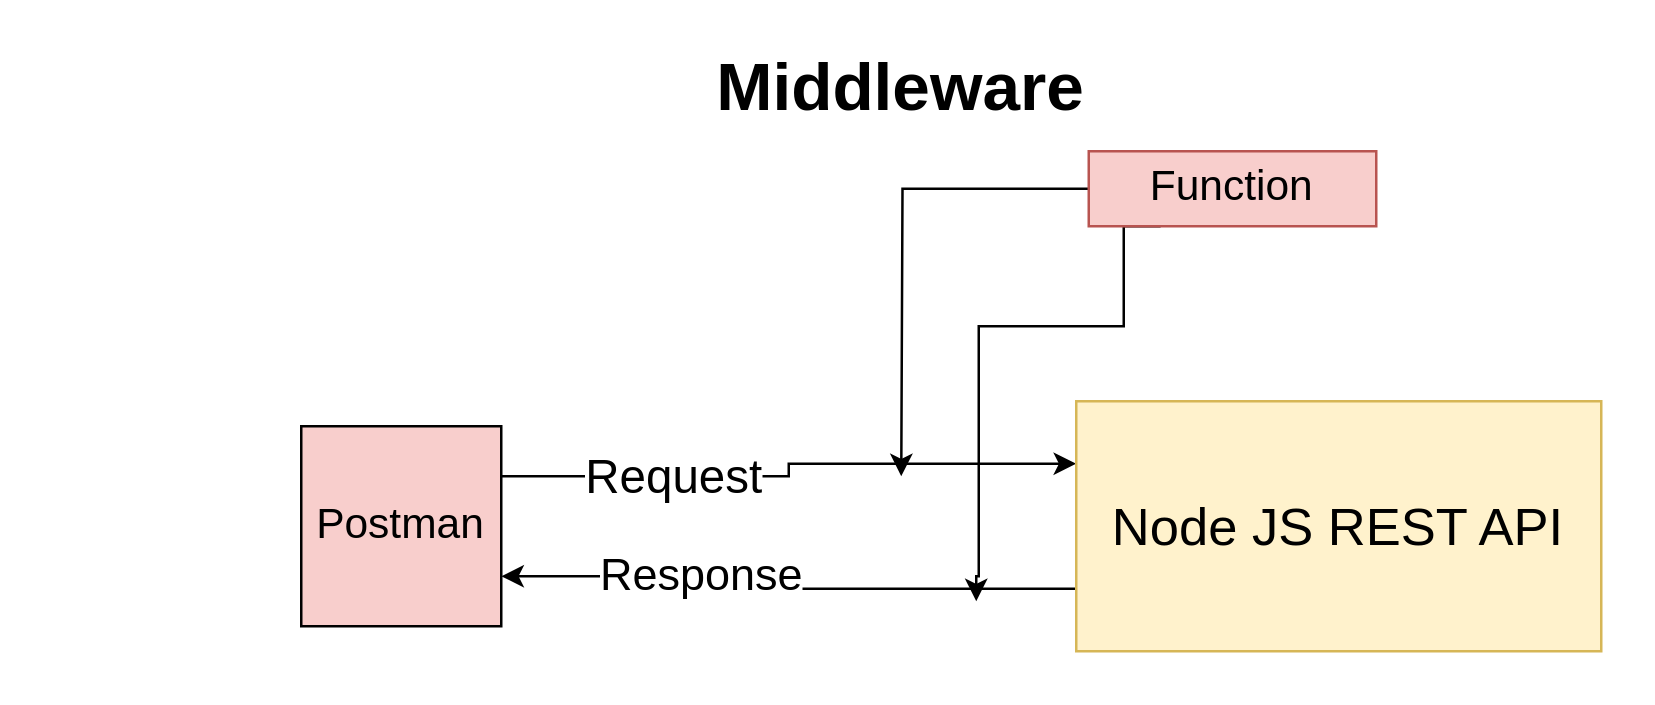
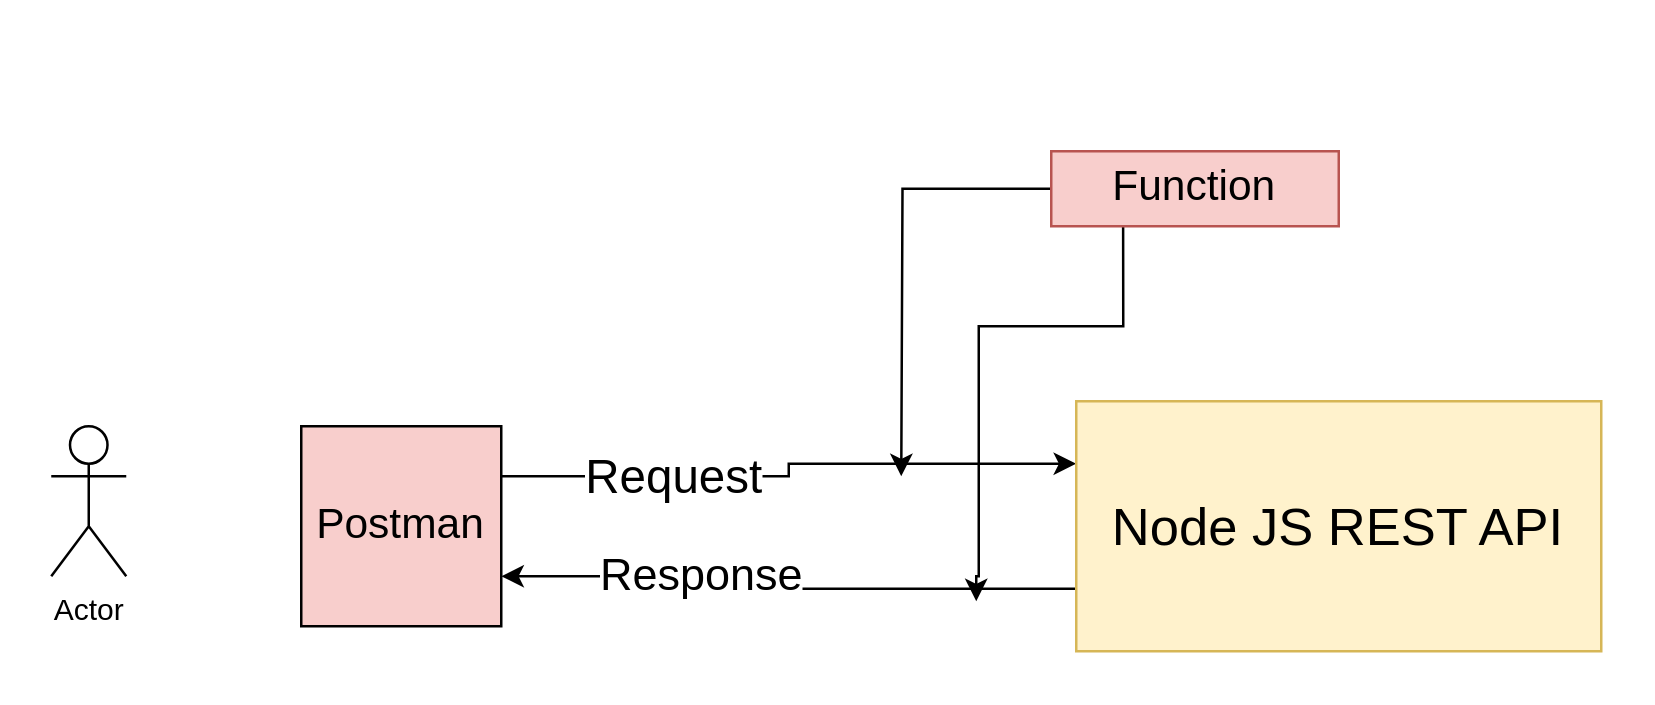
- <mxCell id="2" value="Middleware" style="text;html=1;align=center;verticalAlign=middle;whiteSpace=wrap;rounded=0;fontStyle=1;fontSize=27;" vertex="1" parent="1"><mxGeometry x="250" y="20" width="220" height="30" as="geometry" /></mxCell>
- <mxCell id="12" value="Function" style="text;html=1;align=center;verticalAlign=middle;whiteSpace=wrap;rounded=0;fillColor=#f8cecc;strokeColor=#b85450;fontSize=17;" vertex="1" parent="1"><mxGeometry x="435" y="60" width="115" height="30" as="geometry" /></mxCell>
+ <mxCell id="12" value="Function" style="text;html=1;align=center;verticalAlign=middle;whiteSpace=wrap;rounded=0;fillColor=#f8cecc;strokeColor=#b85450;fontSize=17;" vertex="1" parent="1"><mxGeometry x="420" y="60" width="115" height="30" as="geometry" /></mxCell>
+ <mxCell id="3" value="Actor" style="shape=umlActor;verticalLabelPosition=bottom;verticalAlign=top;html=1;outlineConnect=0;" vertex="1" parent="1"><mxGeometry x="20" y="170" width="30" height="60" as="geometry" /></mxCell>
